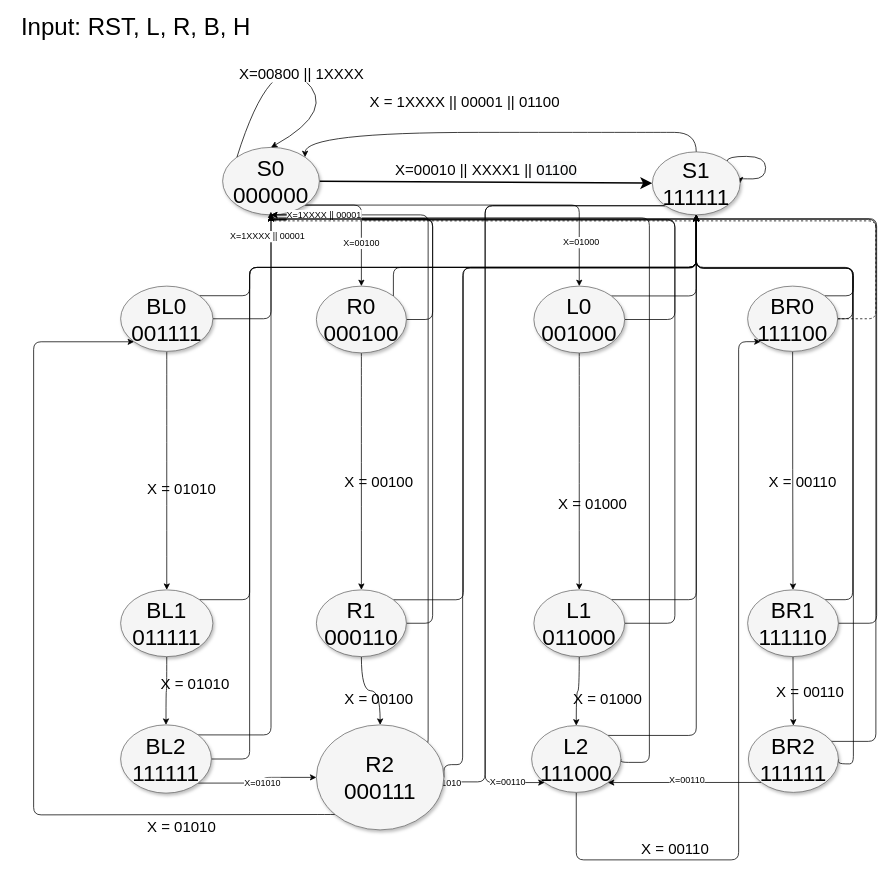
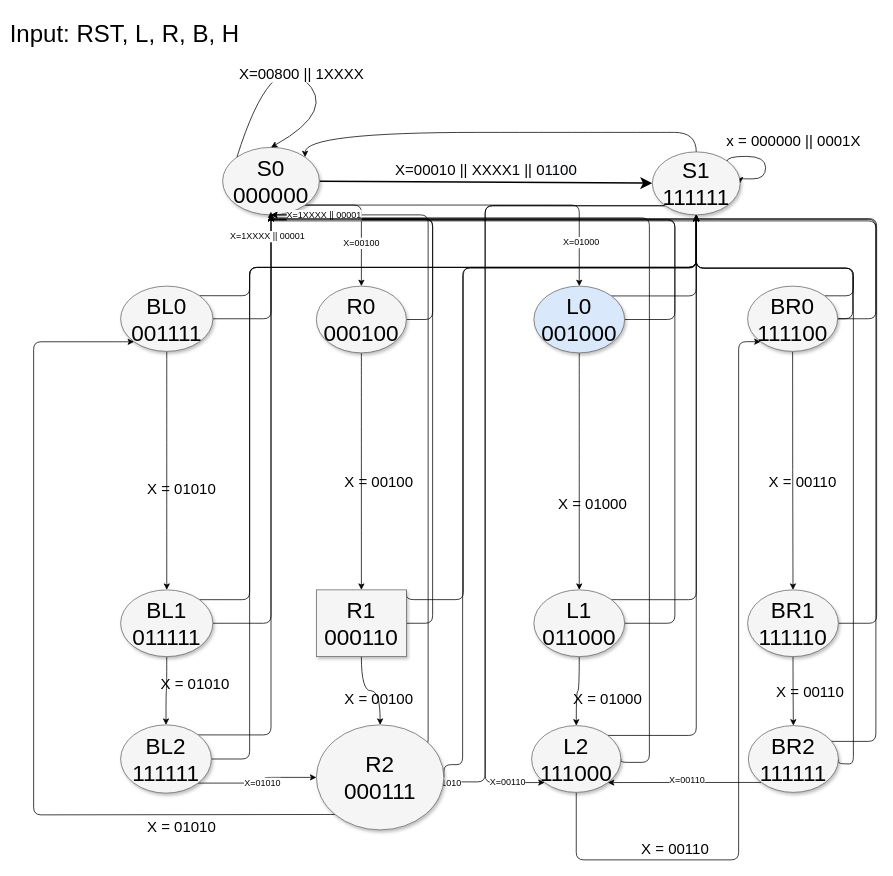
- <mxCell id="16" value="&lt;font style=&quot;font-size: 32px;&quot;&gt;Input: RST, L, R, B, H&lt;/font&gt;" style="text;html=1;align=center;verticalAlign=middle;resizable=0;points=[];autosize=1;strokeColor=none;fillColor=none;" vertex="1" parent="1"><mxGeometry x="20" y="20" width="320" height="30" as="geometry" /></mxCell>
+ <mxCell id="16" value="&lt;font style=&quot;font-size: 32px;&quot;&gt;Input: RST, L, R, B, H&lt;/font&gt;" style="text;html=1;align=center;verticalAlign=middle;resizable=0;points=[];autosize=1;strokeColor=none;fillColor=none;" vertex="1" parent="1"><mxGeometry x="5" y="30" width="320" height="30" as="geometry" /></mxCell>
- <mxCell id="72" value="&lt;span style=&quot;font-size: 20px;&quot;&gt;X = 1XXXX || 00001 || 01100&lt;/span&gt;" style="text;html=1;strokeColor=none;fillColor=none;align=center;verticalAlign=middle;whiteSpace=wrap;rounded=0;fontSize=32;" vertex="1" parent="1"><mxGeometry x="449" y="116" width="340" height="30" as="geometry" /></mxCell>
+ <mxCell id="73" value="x = 000000 || 0001X" style="text;html=1;align=center;verticalAlign=middle;resizable=0;points=[];autosize=1;strokeColor=none;fillColor=none;fontSize=20;" vertex="1" parent="1"><mxGeometry x="961.5" y="172" width="190" height="30" as="geometry" /></mxCell>
- <mxCell id="45" style="edgeStyle=orthogonalEdgeStyle;rounded=1;orthogonalLoop=1;jettySize=auto;html=1;exitX=1;exitY=0.5;exitDx=0;exitDy=0;entryX=0.5;entryY=1;entryDx=0;entryDy=0;fontSize=12;dashed=1;" edge="1" parent="1" source="48" target="8"><mxGeometry relative="1" as="geometry"><Array as="points"><mxPoint x="1167" y="425" /><mxPoint x="1167" y="294" /><mxPoint x="360" y="294" /></Array></mxGeometry></mxCell>
+ <mxCell id="45" style="edgeStyle=orthogonalEdgeStyle;rounded=1;orthogonalLoop=1;jettySize=auto;html=1;exitX=1;exitY=0.5;exitDx=0;exitDy=0;entryX=0.5;entryY=1;entryDx=0;entryDy=0;fontSize=12;" edge="1" parent="1" source="48" target="8"><mxGeometry relative="1" as="geometry"><Array as="points"><mxPoint x="1167" y="425" /><mxPoint x="1167" y="294" /><mxPoint x="360" y="294" /></Array></mxGeometry></mxCell>
- <mxCell id="33" style="edgeStyle=orthogonalEdgeStyle;rounded=1;orthogonalLoop=1;jettySize=auto;html=1;exitX=1;exitY=0;exitDx=0;exitDy=0;entryX=0.5;entryY=1;entryDx=0;entryDy=0;fontSize=12;" edge="1" parent="1" source="34" target="15"><mxGeometry relative="1" as="geometry"><Array as="points"><mxPoint x="524" y="356" /><mxPoint x="928" y="356" /><mxPoint x="928" y="286" /></Array></mxGeometry></mxCell>
- <mxCell id="22" value="L0&lt;br&gt;001000" style="ellipse;whiteSpace=wrap;html=1;rounded=0;shadow=1;strokeColor=#666666;strokeWidth=1;fontSize=30;align=center;fillColor=#f5f5f5;" vertex="1" parent="1"><mxGeometry x="711" y="381" width="121" height="89" as="geometry" /></mxCell>
+ <mxCell id="22" value="L0&lt;br&gt;001000" style="ellipse;whiteSpace=wrap;html=1;rounded=0;shadow=1;strokeColor=#666666;strokeWidth=1;fontSize=30;align=center;fillColor=#dae8fc;" vertex="1" parent="1"><mxGeometry x="711" y="381" width="121" height="89" as="geometry" /></mxCell>
- <mxCell id="51" style="edgeStyle=orthogonalEdgeStyle;rounded=1;orthogonalLoop=1;jettySize=auto;html=1;exitX=1;exitY=0;exitDx=0;exitDy=0;entryX=0.5;entryY=1;entryDx=0;entryDy=0;fontSize=12;" edge="1" parent="1" source="52" target="15"><mxGeometry relative="1" as="geometry"><Array as="points"><mxPoint x="1136" y="799" /><mxPoint x="1136" y="356" /><mxPoint x="928" y="356" /></Array></mxGeometry></mxCell>
+ <mxCell id="63" style="edgeStyle=orthogonalEdgeStyle;orthogonalLoop=1;jettySize=auto;html=1;exitX=1;exitY=0.5;exitDx=0;exitDy=0;entryX=0.5;entryY=1;entryDx=0;entryDy=0;fontSize=12;rounded=1;" edge="1" parent="1" source="65" target="8"><mxGeometry relative="1" as="geometry" /></mxCell>
- <mxCell id="38" value="R1&lt;br&gt;000110" style="ellipse;whiteSpace=wrap;html=1;rounded=0;shadow=1;strokeColor=#666666;strokeWidth=1;fontSize=30;align=center;fillColor=#f5f5f5;" vertex="1" parent="1"><mxGeometry x="421" y="786" width="120" height="89" as="geometry" /></mxCell>
+ <mxCell id="38" value="R1&lt;br&gt;000110" style="whiteSpace=wrap;html=1;shadow=1;strokeColor=#666666;strokeWidth=1;fontSize=30;align=center;fillColor=#f5f5f5;rounded=0;" vertex="1" parent="1"><mxGeometry x="421" y="786" width="120" height="89" as="geometry" /></mxCell>
